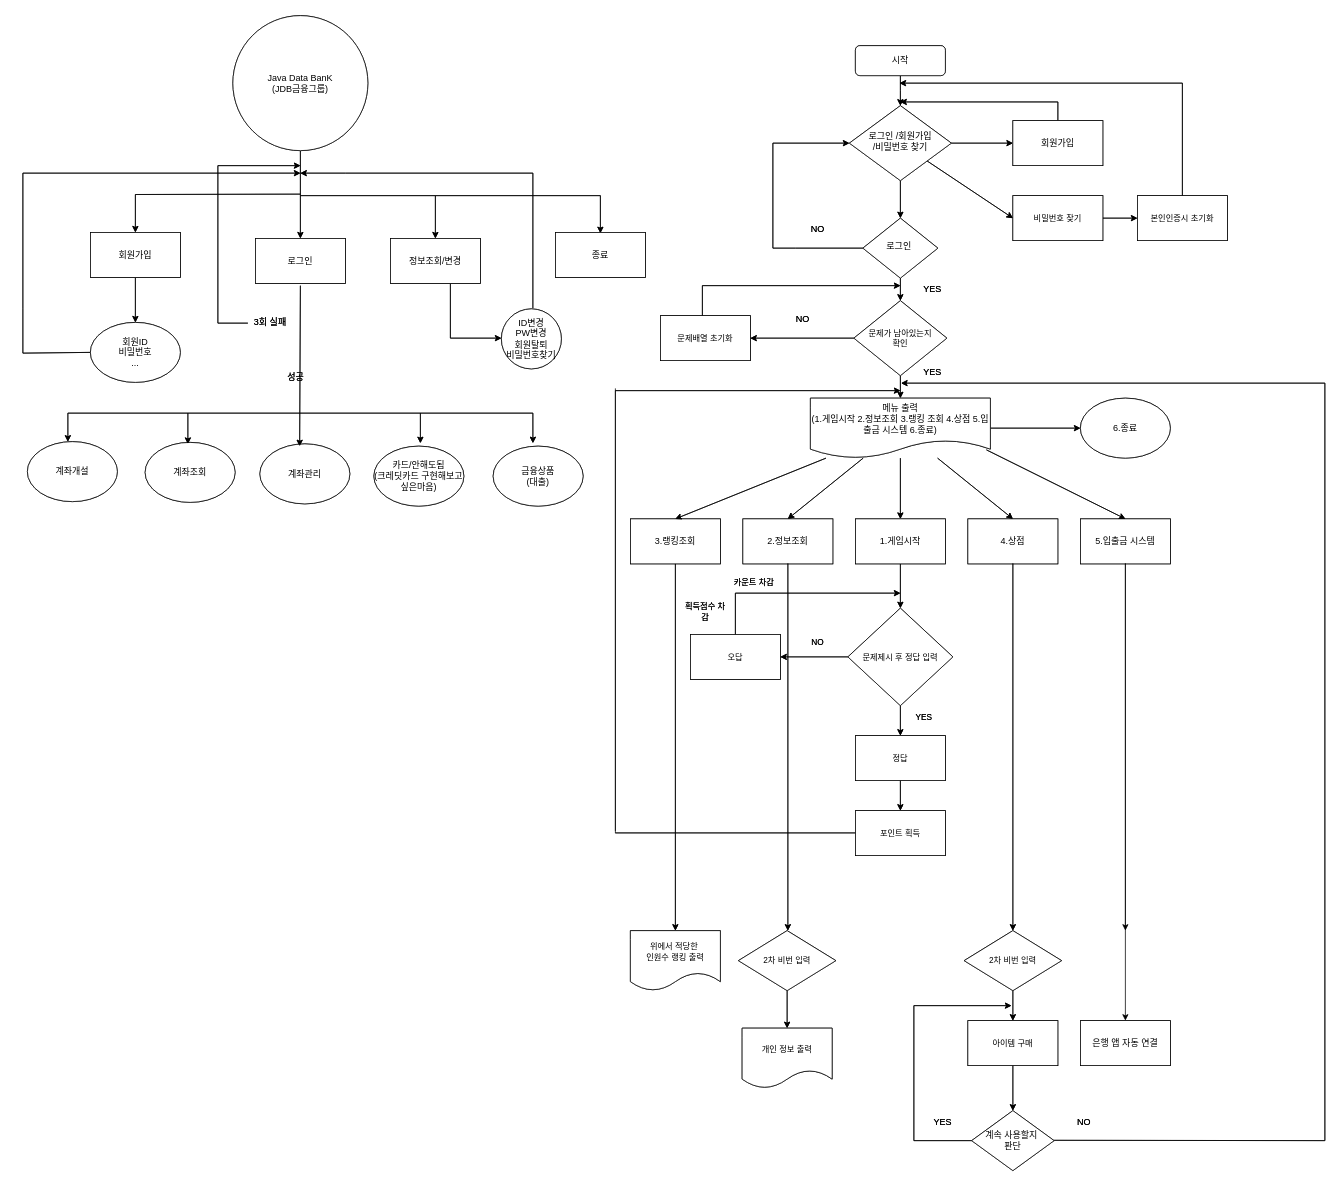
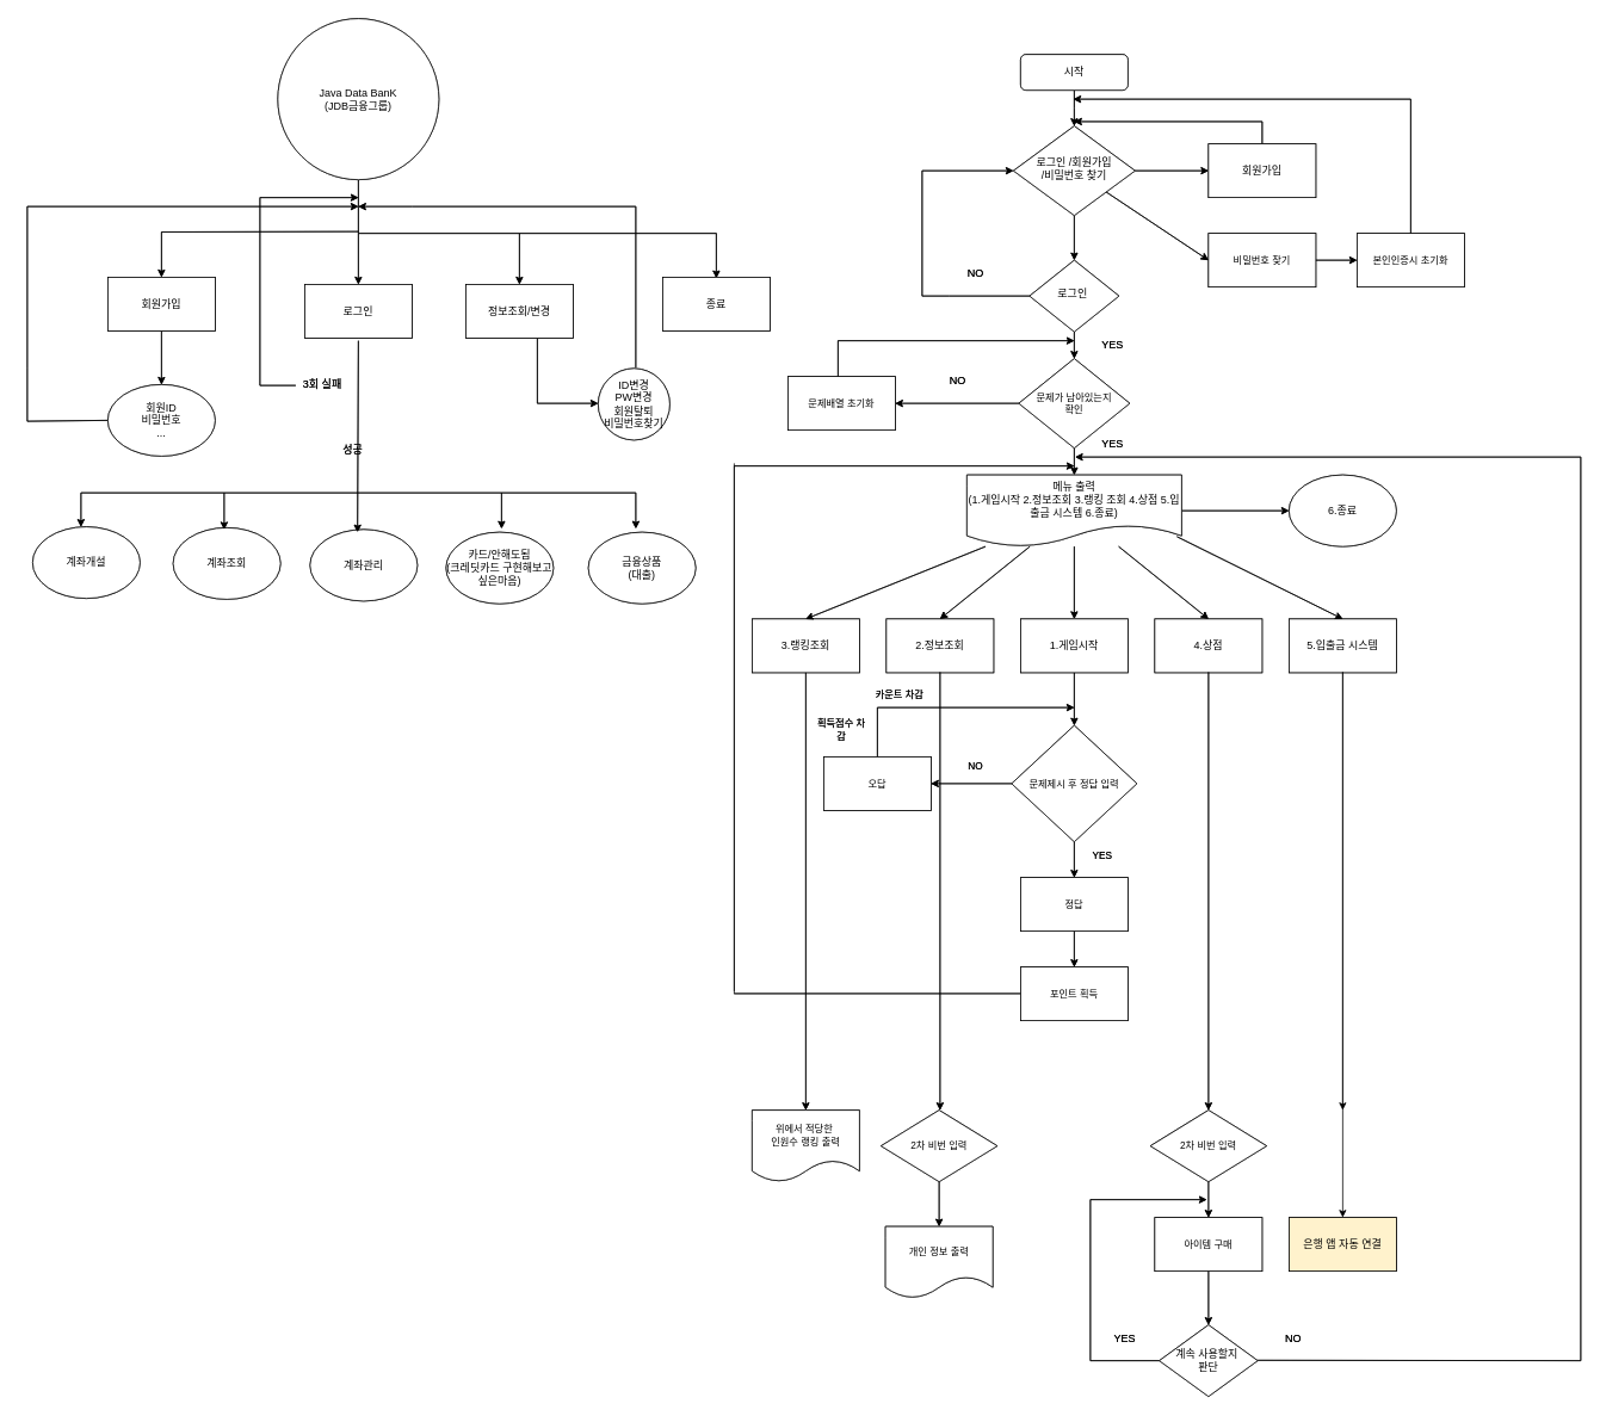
- <mxCell id="229" value="은행 앱 자동 연결" style="rounded=0;whiteSpace=wrap;html=1;" parent="1" vertex="1"><mxGeometry x="1440" y="1360" width="120" height="60" as="geometry" /></mxCell>
+ <mxCell id="229" value="은행 앱 자동 연결" style="rounded=0;whiteSpace=wrap;html=1;fillColor=#fff2cc;" parent="1" vertex="1"><mxGeometry x="1440" y="1360" width="120" height="60" as="geometry" /></mxCell>
